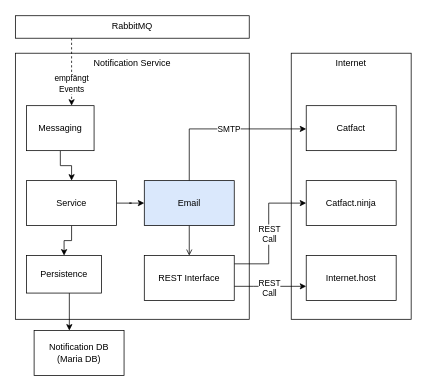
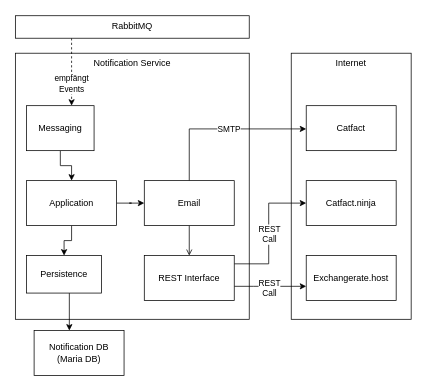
- <mxCell id="8" value="Service" style="rounded=0;whiteSpace=wrap;html=1;" parent="1" vertex="1"><mxGeometry x="35" y="240" width="120" height="60" as="geometry" /></mxCell>
+ <mxCell id="8" value="Application" style="rounded=0;whiteSpace=wrap;html=1;" parent="1" vertex="1"><mxGeometry x="35" y="240" width="120" height="60" as="geometry" /></mxCell>
- <mxCell id="15" value="Email" style="rounded=0;whiteSpace=wrap;html=1;fillColor=#dae8fc;" parent="1" vertex="1"><mxGeometry x="192" y="240" width="120" height="60" as="geometry" /></mxCell>
+ <mxCell id="15" value="Email" style="rounded=0;whiteSpace=wrap;html=1;" parent="1" vertex="1"><mxGeometry x="192" y="240" width="120" height="60" as="geometry" /></mxCell>
- <mxCell id="26" value="Internet.host" style="rounded=0;whiteSpace=wrap;html=1;" vertex="1" parent="1"><mxGeometry x="408.03" y="340" width="120" height="60" as="geometry" /></mxCell>
+ <mxCell id="26" value="Exchangerate.host" style="rounded=0;whiteSpace=wrap;html=1;" vertex="1" parent="1"><mxGeometry x="408.03" y="340" width="120" height="60" as="geometry" /></mxCell>
